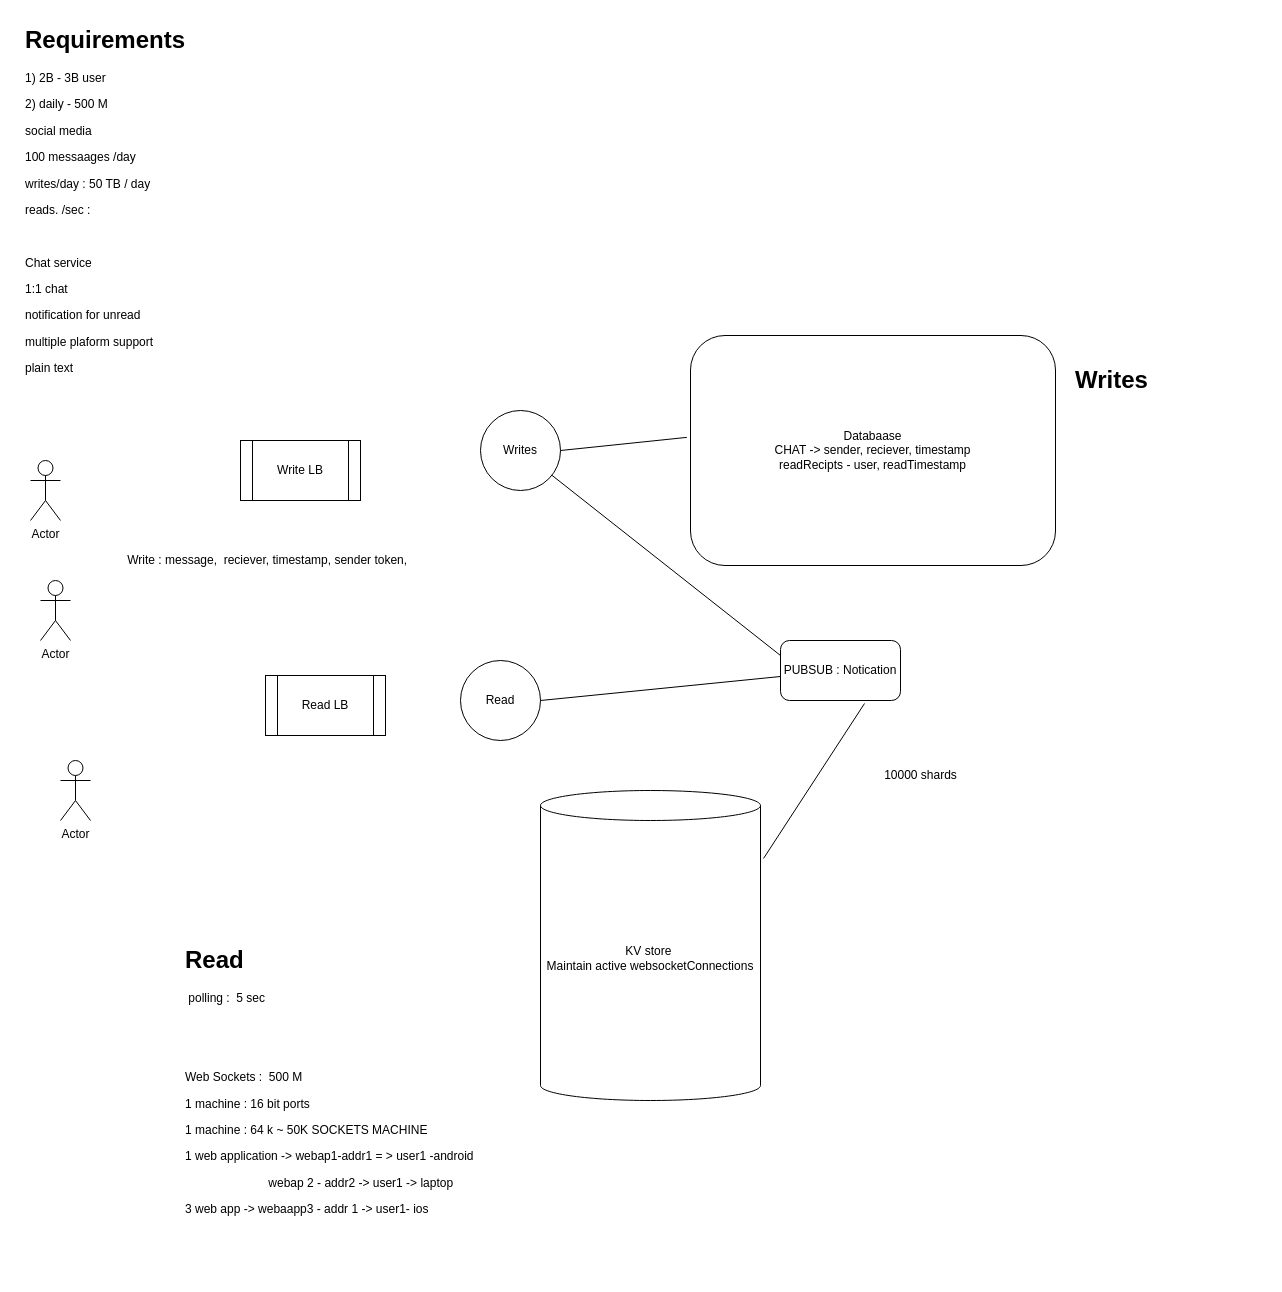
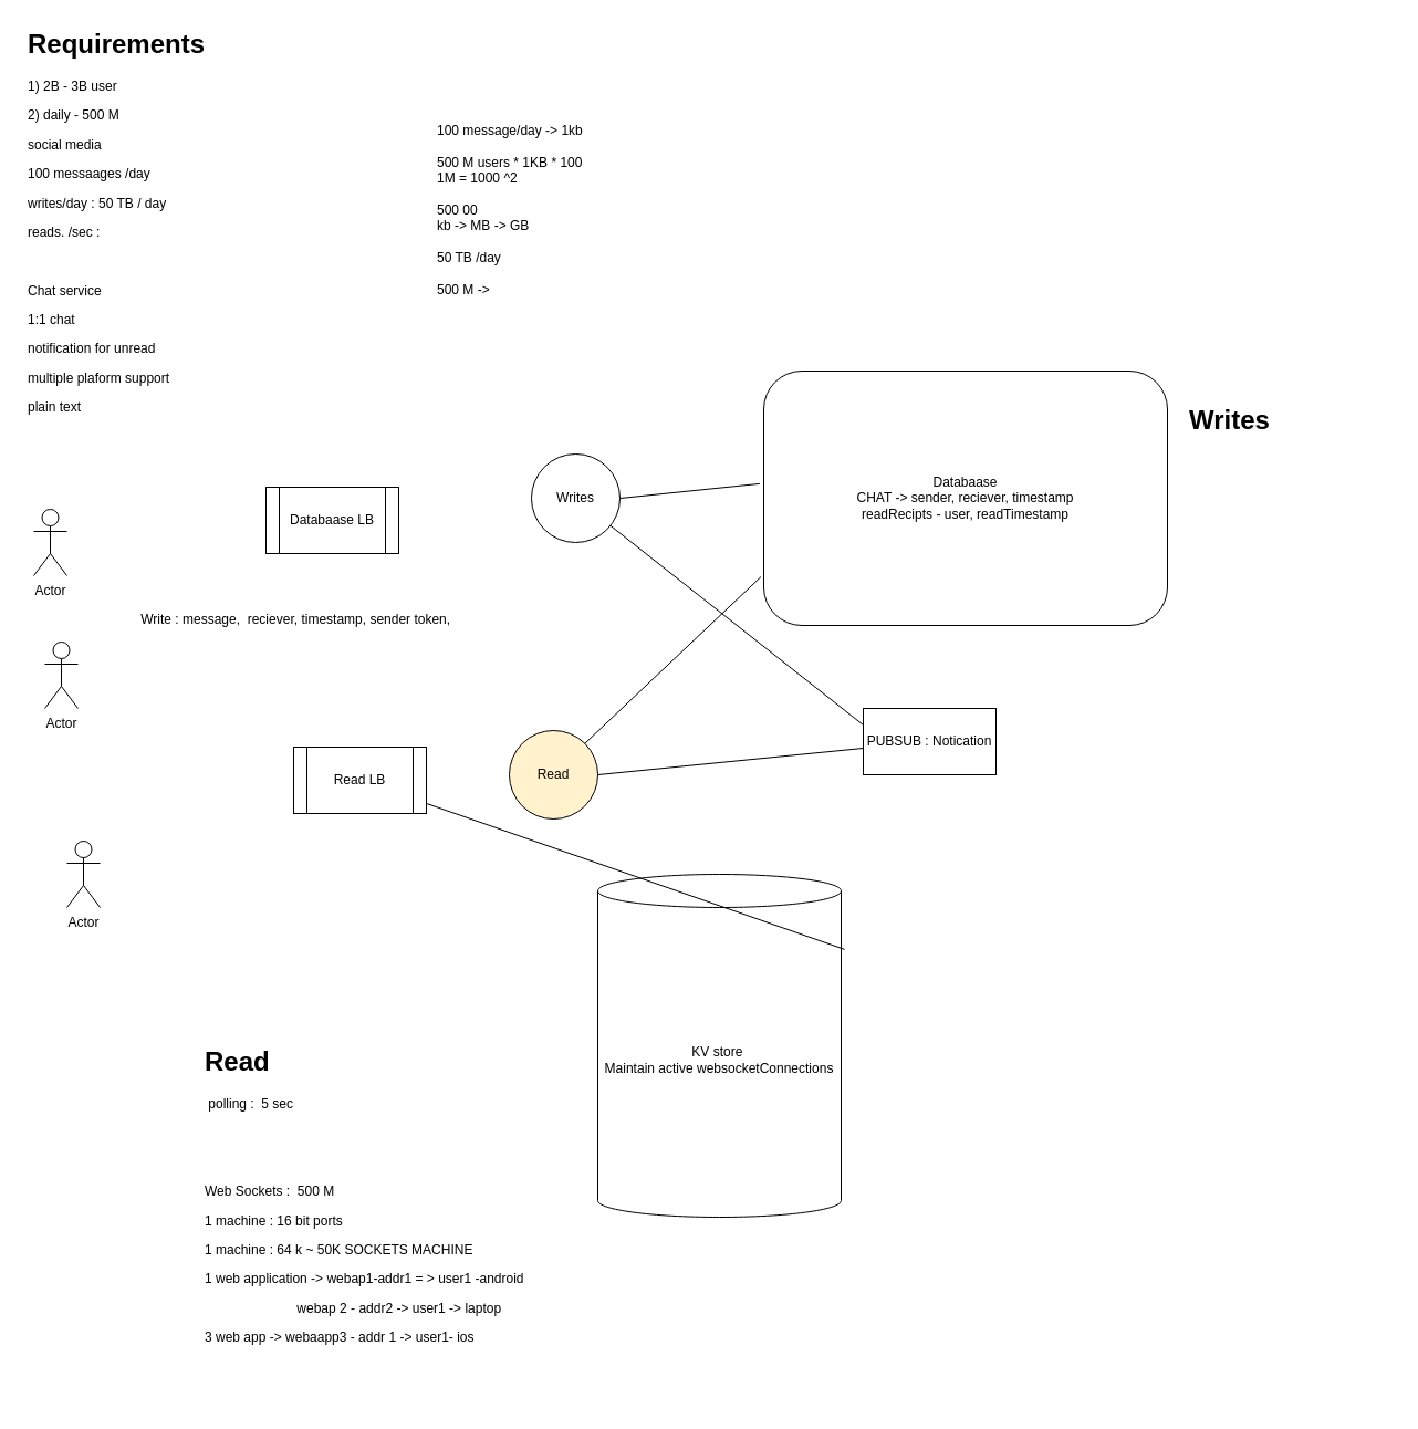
+ <mxCell id="3" value="&lt;h1&gt;&lt;br&gt;&lt;/h1&gt;&lt;div&gt;100 message/day -&amp;gt; 1kb&lt;/div&gt;&lt;div&gt;&lt;br&gt;&lt;/div&gt;&lt;div&gt;500 M users * 1KB * 100&lt;/div&gt;&lt;div&gt;1M = 1000 ^2&lt;/div&gt;&lt;div&gt;&lt;br&gt;&lt;/div&gt;&lt;div&gt;500 00&amp;nbsp;&lt;/div&gt;&lt;div&gt;kb -&amp;gt; MB -&amp;gt; GB&lt;/div&gt;&lt;div&gt;&lt;br&gt;&lt;/div&gt;&lt;div&gt;50 TB /day&lt;/div&gt;&lt;div&gt;&lt;br&gt;&lt;/div&gt;&lt;div&gt;500 M -&amp;gt;&amp;nbsp;&lt;/div&gt;" style="text;html=1;strokeColor=none;fillColor=none;spacing=5;spacingTop=-20;whiteSpace=wrap;overflow=hidden;rounded=0;" vertex="1" parent="1"><mxGeometry x="390" y="60" width="190" height="260" as="geometry" /></mxCell>
- <mxCell id="7" value="Write LB" style="shape=process;whiteSpace=wrap;html=1;backgroundOutline=1;" vertex="1" parent="1"><mxGeometry x="240" y="440" width="120" height="60" as="geometry" /></mxCell>
+ <mxCell id="7" value="Databaase LB" style="shape=process;whiteSpace=wrap;html=1;backgroundOutline=1;" vertex="1" parent="1"><mxGeometry x="240" y="440" width="120" height="60" as="geometry" /></mxCell>
+ <mxCell id="20" value="" style="endArrow=none;html=1;rounded=0;exitX=1;exitY=0;exitDx=0;exitDy=0;entryX=-0.007;entryY=0.809;entryDx=0;entryDy=0;entryPerimeter=0;" edge="1" parent="1" source="12" target="13"><mxGeometry width="50" height="50" relative="1" as="geometry"><mxPoint x="600" y="730" as="sourcePoint" /><mxPoint x="650" y="680" as="targetPoint" /></mxGeometry></mxCell>
- <mxCell id="15" value="PUBSUB : Notication" style="rounded=1;whiteSpace=wrap;html=1;" vertex="1" parent="1"><mxGeometry x="780" y="640" width="120" height="60" as="geometry" /></mxCell>
+ <mxCell id="15" value="PUBSUB : Notication" style="whiteSpace=wrap;html=1;rounded=0;" vertex="1" parent="1"><mxGeometry x="780" y="640" width="120" height="60" as="geometry" /></mxCell>
- <mxCell id="12" value="Read" style="ellipse;whiteSpace=wrap;html=1;aspect=fixed;" vertex="1" parent="1"><mxGeometry x="460" y="660" width="80" height="80" as="geometry" /></mxCell>
+ <mxCell id="12" value="Read" style="ellipse;whiteSpace=wrap;html=1;aspect=fixed;fillColor=#fff2cc;" vertex="1" parent="1"><mxGeometry x="460" y="660" width="80" height="80" as="geometry" /></mxCell>
- <mxCell id="19" value="10000 shards" style="text;html=1;align=center;verticalAlign=middle;resizable=0;points=[];autosize=1;strokeColor=none;fillColor=none;" vertex="1" parent="1"><mxGeometry x="870" y="760" width="100" height="30" as="geometry" /></mxCell>
- <mxCell id="18" value="" style="endArrow=none;html=1;rounded=0;entryX=0.7;entryY=1.05;entryDx=0;entryDy=0;entryPerimeter=0;exitX=1.014;exitY=0.219;exitDx=0;exitDy=0;exitPerimeter=0;" edge="1" parent="1" source="17" target="15"><mxGeometry width="50" height="50" relative="1" as="geometry"><mxPoint x="410" y="890" as="sourcePoint" /><mxPoint x="460" y="840" as="targetPoint" /></mxGeometry></mxCell>
+ <mxCell id="18" value="" style="endArrow=none;html=1;rounded=0;exitX=1.014;exitY=0.219;exitDx=0;exitDy=0;exitPerimeter=0;" edge="1" parent="1" source="17" target="11"><mxGeometry width="50" height="50" relative="1" as="geometry"><mxPoint x="410" y="890" as="sourcePoint" /><mxPoint x="460" y="840" as="targetPoint" /></mxGeometry></mxCell>
